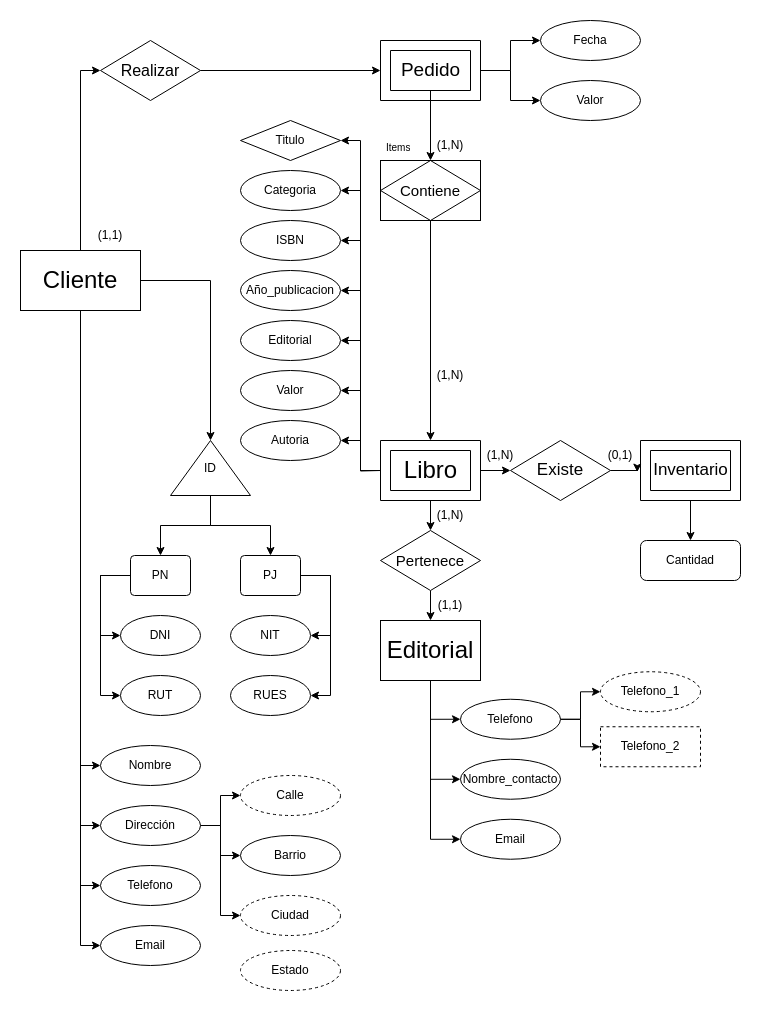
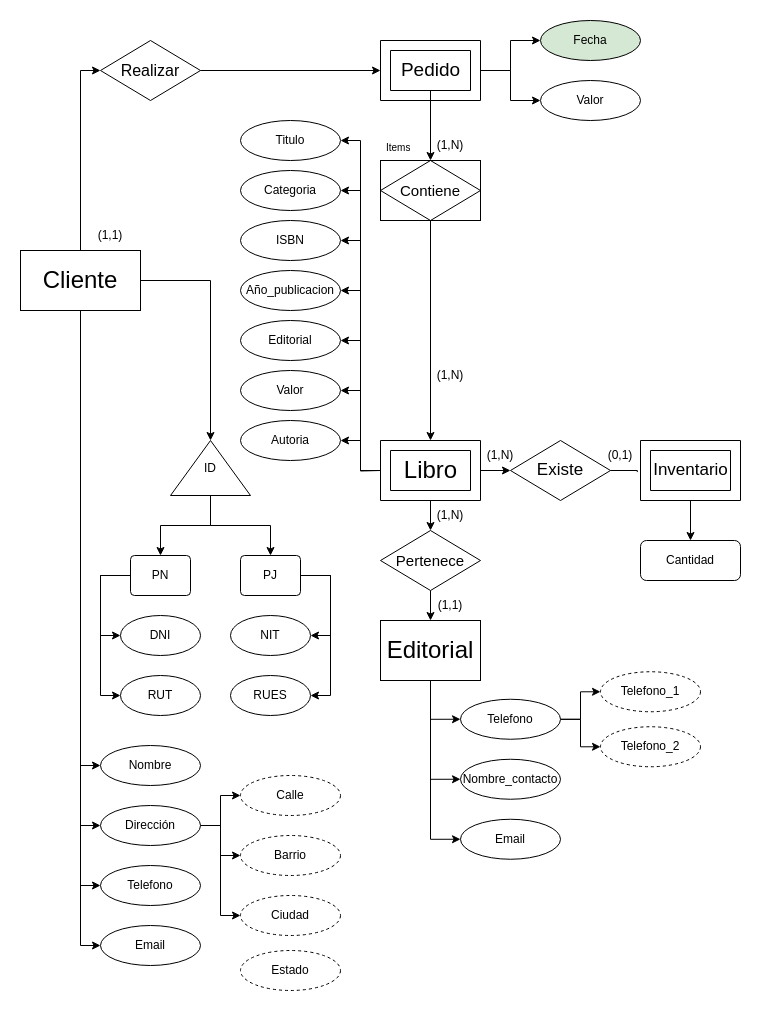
- <mxCell id="65" value="Fecha" style="ellipse;whiteSpace=wrap;html=1;align=center;" vertex="1" parent="1"><mxGeometry x="540" y="20" width="100" height="40" as="geometry" /></mxCell>
+ <mxCell id="65" value="Fecha" style="ellipse;whiteSpace=wrap;html=1;align=center;fillColor=#d5e8d4;" vertex="1" parent="1"><mxGeometry x="540" y="20" width="100" height="40" as="geometry" /></mxCell>
- <mxCell id="71" value="Titulo" style="rhombus;whiteSpace=wrap;html=1;align=center;" vertex="1" parent="1"><mxGeometry x="240" y="120" width="100" height="40" as="geometry" /></mxCell>
+ <mxCell id="71" value="Titulo" style="ellipse;whiteSpace=wrap;html=1;align=center;" vertex="1" parent="1"><mxGeometry x="240" y="120" width="100" height="40" as="geometry" /></mxCell>
- <mxCell id="35" style="edgeStyle=orthogonalEdgeStyle;rounded=0;orthogonalLoop=1;jettySize=auto;html=1;exitX=1;exitY=0.5;exitDx=0;exitDy=0;entryX=-0.032;entryY=0.553;entryDx=0;entryDy=0;entryPerimeter=0;" edge="1" parent="1" source="33" target="22"><mxGeometry relative="1" as="geometry" /></mxCell>
+ <mxCell id="35" style="edgeStyle=orthogonalEdgeStyle;rounded=0;orthogonalLoop=1;jettySize=auto;html=1;exitX=1;exitY=0.5;exitDx=0;exitDy=0;entryX=-0.032;entryY=0.553;entryDx=0;entryDy=0;entryPerimeter=0;endArrow=none;" edge="1" parent="1" source="33" target="22"><mxGeometry relative="1" as="geometry" /></mxCell>
- <mxCell id="91" value="Telefono_2" style="whiteSpace=wrap;html=1;align=center;dashed=1;rounded=0;" vertex="1" parent="1"><mxGeometry x="600" y="726.25" width="100" height="40" as="geometry" /></mxCell>
+ <mxCell id="91" value="Telefono_2" style="ellipse;whiteSpace=wrap;html=1;align=center;dashed=1;" vertex="1" parent="1"><mxGeometry x="600" y="726.25" width="100" height="40" as="geometry" /></mxCell>
- <mxCell id="49" value="Barrio" style="ellipse;whiteSpace=wrap;html=1;align=center;dashed=0;" vertex="1" parent="1"><mxGeometry x="240" y="835" width="100" height="40" as="geometry" /></mxCell>
+ <mxCell id="49" value="Barrio" style="ellipse;whiteSpace=wrap;html=1;align=center;dashed=1;" vertex="1" parent="1"><mxGeometry x="240" y="835" width="100" height="40" as="geometry" /></mxCell>
